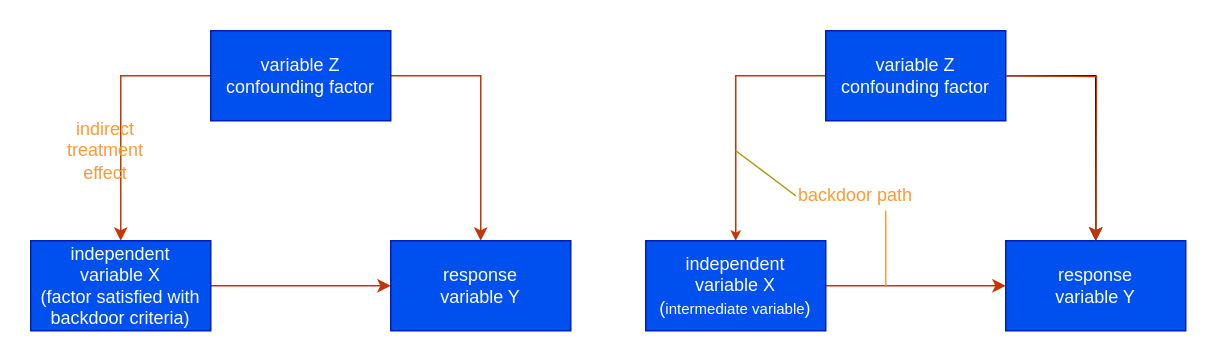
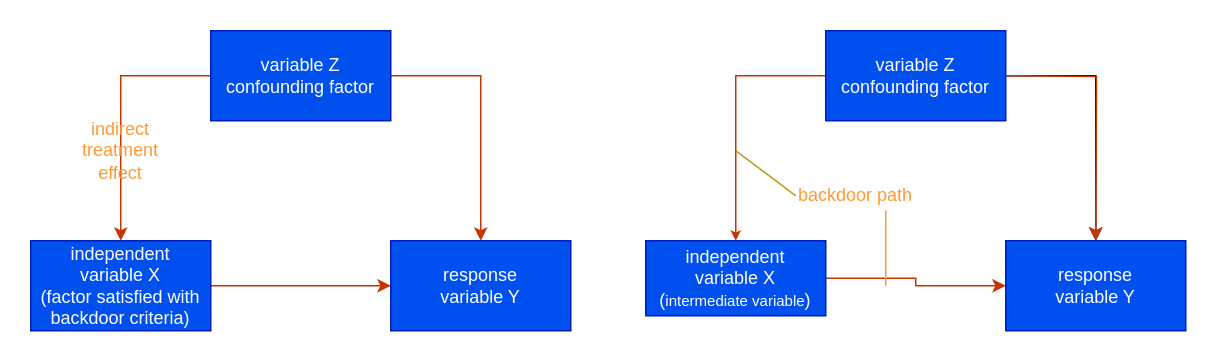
- <mxCell id="15" value="&lt;font color=&quot;#ff9933&quot;&gt;indirect treatment effect&lt;/font&gt;" style="text;html=1;strokeColor=none;fillColor=none;align=center;verticalAlign=middle;whiteSpace=wrap;rounded=0;" vertex="1" parent="1"><mxGeometry x="50" y="90" width="40" height="20" as="geometry" /></mxCell>
+ <mxCell id="15" value="&lt;font color=&quot;#ff9933&quot;&gt;indirect treatment effect&lt;/font&gt;" style="text;html=1;strokeColor=none;fillColor=none;align=center;verticalAlign=middle;whiteSpace=wrap;rounded=0;" vertex="1" parent="1"><mxGeometry x="60" y="90" width="40" height="20" as="geometry" /></mxCell>
- <mxCell id="12" value="independent &lt;br&gt;variable X&lt;br&gt;(&lt;font style=&quot;font-size: 10px&quot;&gt;intermediate variable&lt;/font&gt;)" style="rounded=0;whiteSpace=wrap;html=1;fillColor=#0050ef;strokeColor=#001DBC;fontColor=#ffffff;" vertex="1" parent="1"><mxGeometry x="430" y="160" width="120" height="60" as="geometry" /></mxCell>
+ <mxCell id="12" value="independent &lt;br&gt;variable X&lt;br&gt;(&lt;font style=&quot;font-size: 10px&quot;&gt;intermediate variable&lt;/font&gt;)" style="rounded=0;whiteSpace=wrap;html=1;fillColor=#0050ef;strokeColor=#001DBC;fontColor=#ffffff;" vertex="1" parent="1"><mxGeometry x="430" y="160" width="120" height="50" as="geometry" /></mxCell>
